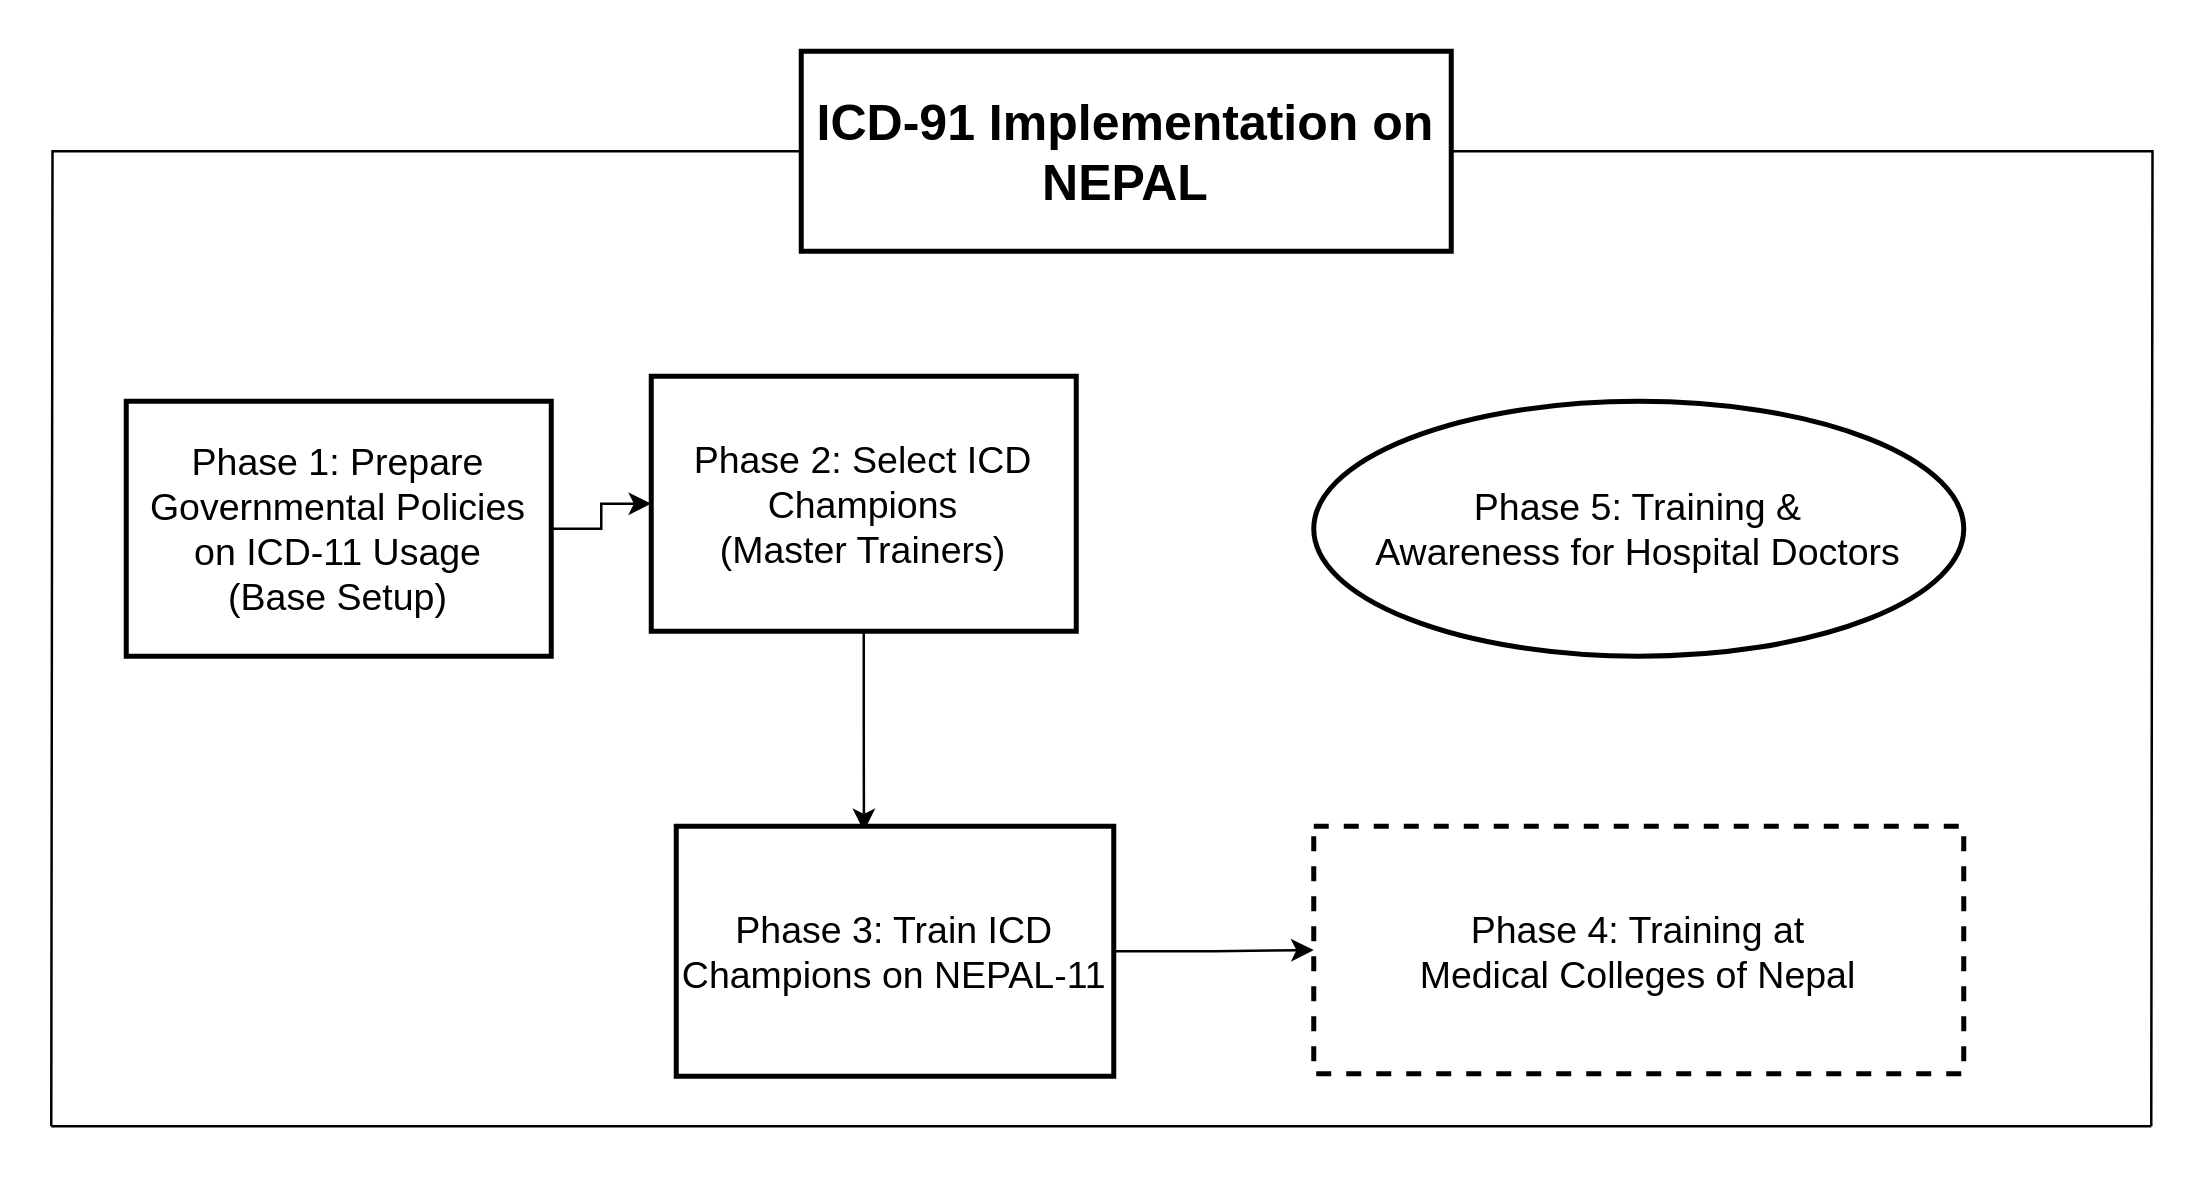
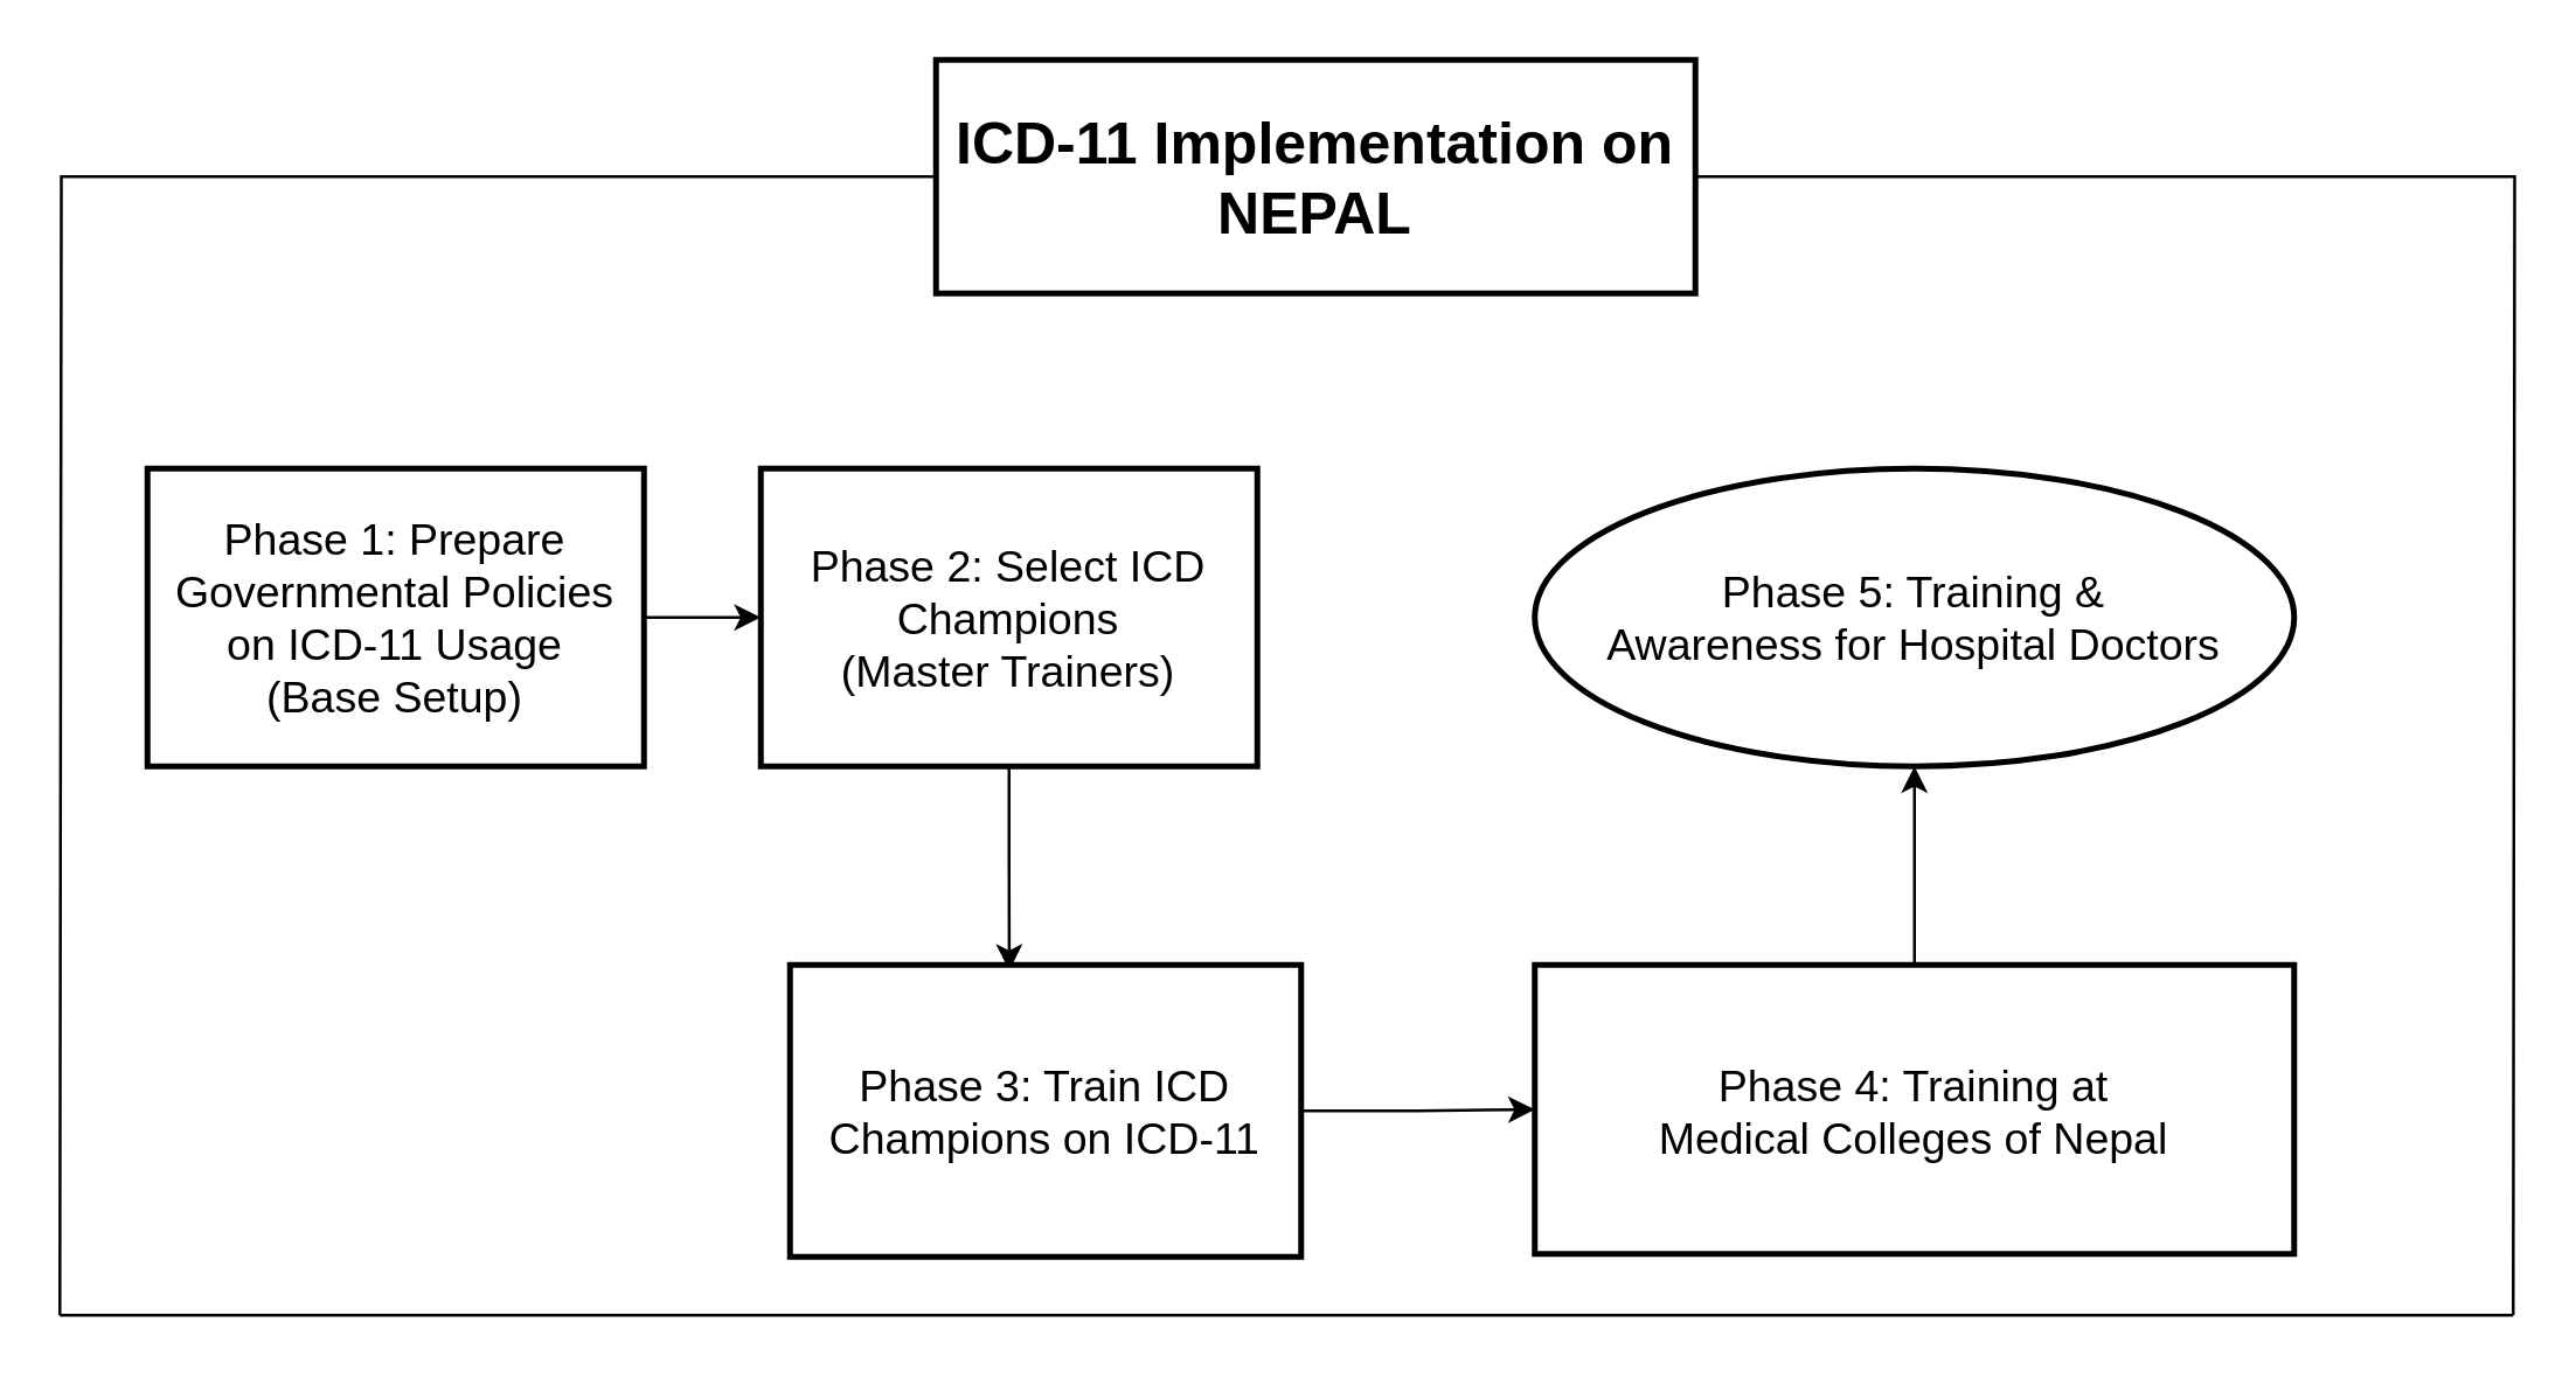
- <mxCell id="9" value="ICD-91 Implementation on NEPAL" style="whiteSpace=wrap;strokeWidth=2;fontStyle=1;fontSize=20;" vertex="1" parent="1"><mxGeometry x="320" y="20" width="260" height="80" as="geometry" /></mxCell>
+ <mxCell id="9" value="ICD-11 Implementation on NEPAL" style="whiteSpace=wrap;strokeWidth=2;fontStyle=1;fontSize=20;" vertex="1" parent="1"><mxGeometry x="320" y="20" width="260" height="80" as="geometry" /></mxCell>
- <mxCell id="3" value="Phase 2: Select ICD Champions&#10;(Master Trainers)" style="whiteSpace=wrap;strokeWidth=2;fontSize=15;" vertex="1" parent="1"><mxGeometry x="260" y="150" width="170" height="102" as="geometry" /></mxCell>
+ <mxCell id="3" value="Phase 2: Select ICD Champions&#10;(Master Trainers)" style="whiteSpace=wrap;strokeWidth=2;fontSize=15;" vertex="1" parent="1"><mxGeometry x="260" y="160" width="170" height="102" as="geometry" /></mxCell>
+ <mxCell id="6" style="edgeStyle=orthogonalEdgeStyle;rounded=0;orthogonalLoop=1;jettySize=auto;html=1;" edge="1" parent="1" source="7" target="8"><mxGeometry relative="1" as="geometry" /></mxCell>
- <mxCell id="7" value="Phase 4: Training at&#10;Medical Colleges of Nepal" style="whiteSpace=wrap;strokeWidth=2;fontSize=15;dashed=1;" vertex="1" parent="1"><mxGeometry x="525" y="330" width="260" height="99" as="geometry" /></mxCell>
+ <mxCell id="7" value="Phase 4: Training at&#10;Medical Colleges of Nepal" style="whiteSpace=wrap;strokeWidth=2;fontSize=15;" vertex="1" parent="1"><mxGeometry x="525" y="330" width="260" height="99" as="geometry" /></mxCell>
- <mxCell id="5" value="Phase 3: Train ICD&#10;Champions on NEPAL-11" style="whiteSpace=wrap;strokeWidth=2;fontSize=15;" vertex="1" parent="1"><mxGeometry x="270" y="330" width="175" height="100" as="geometry" /></mxCell>
+ <mxCell id="5" value="Phase 3: Train ICD&#10;Champions on ICD-11" style="whiteSpace=wrap;strokeWidth=2;fontSize=15;" vertex="1" parent="1"><mxGeometry x="270" y="330" width="175" height="100" as="geometry" /></mxCell>
